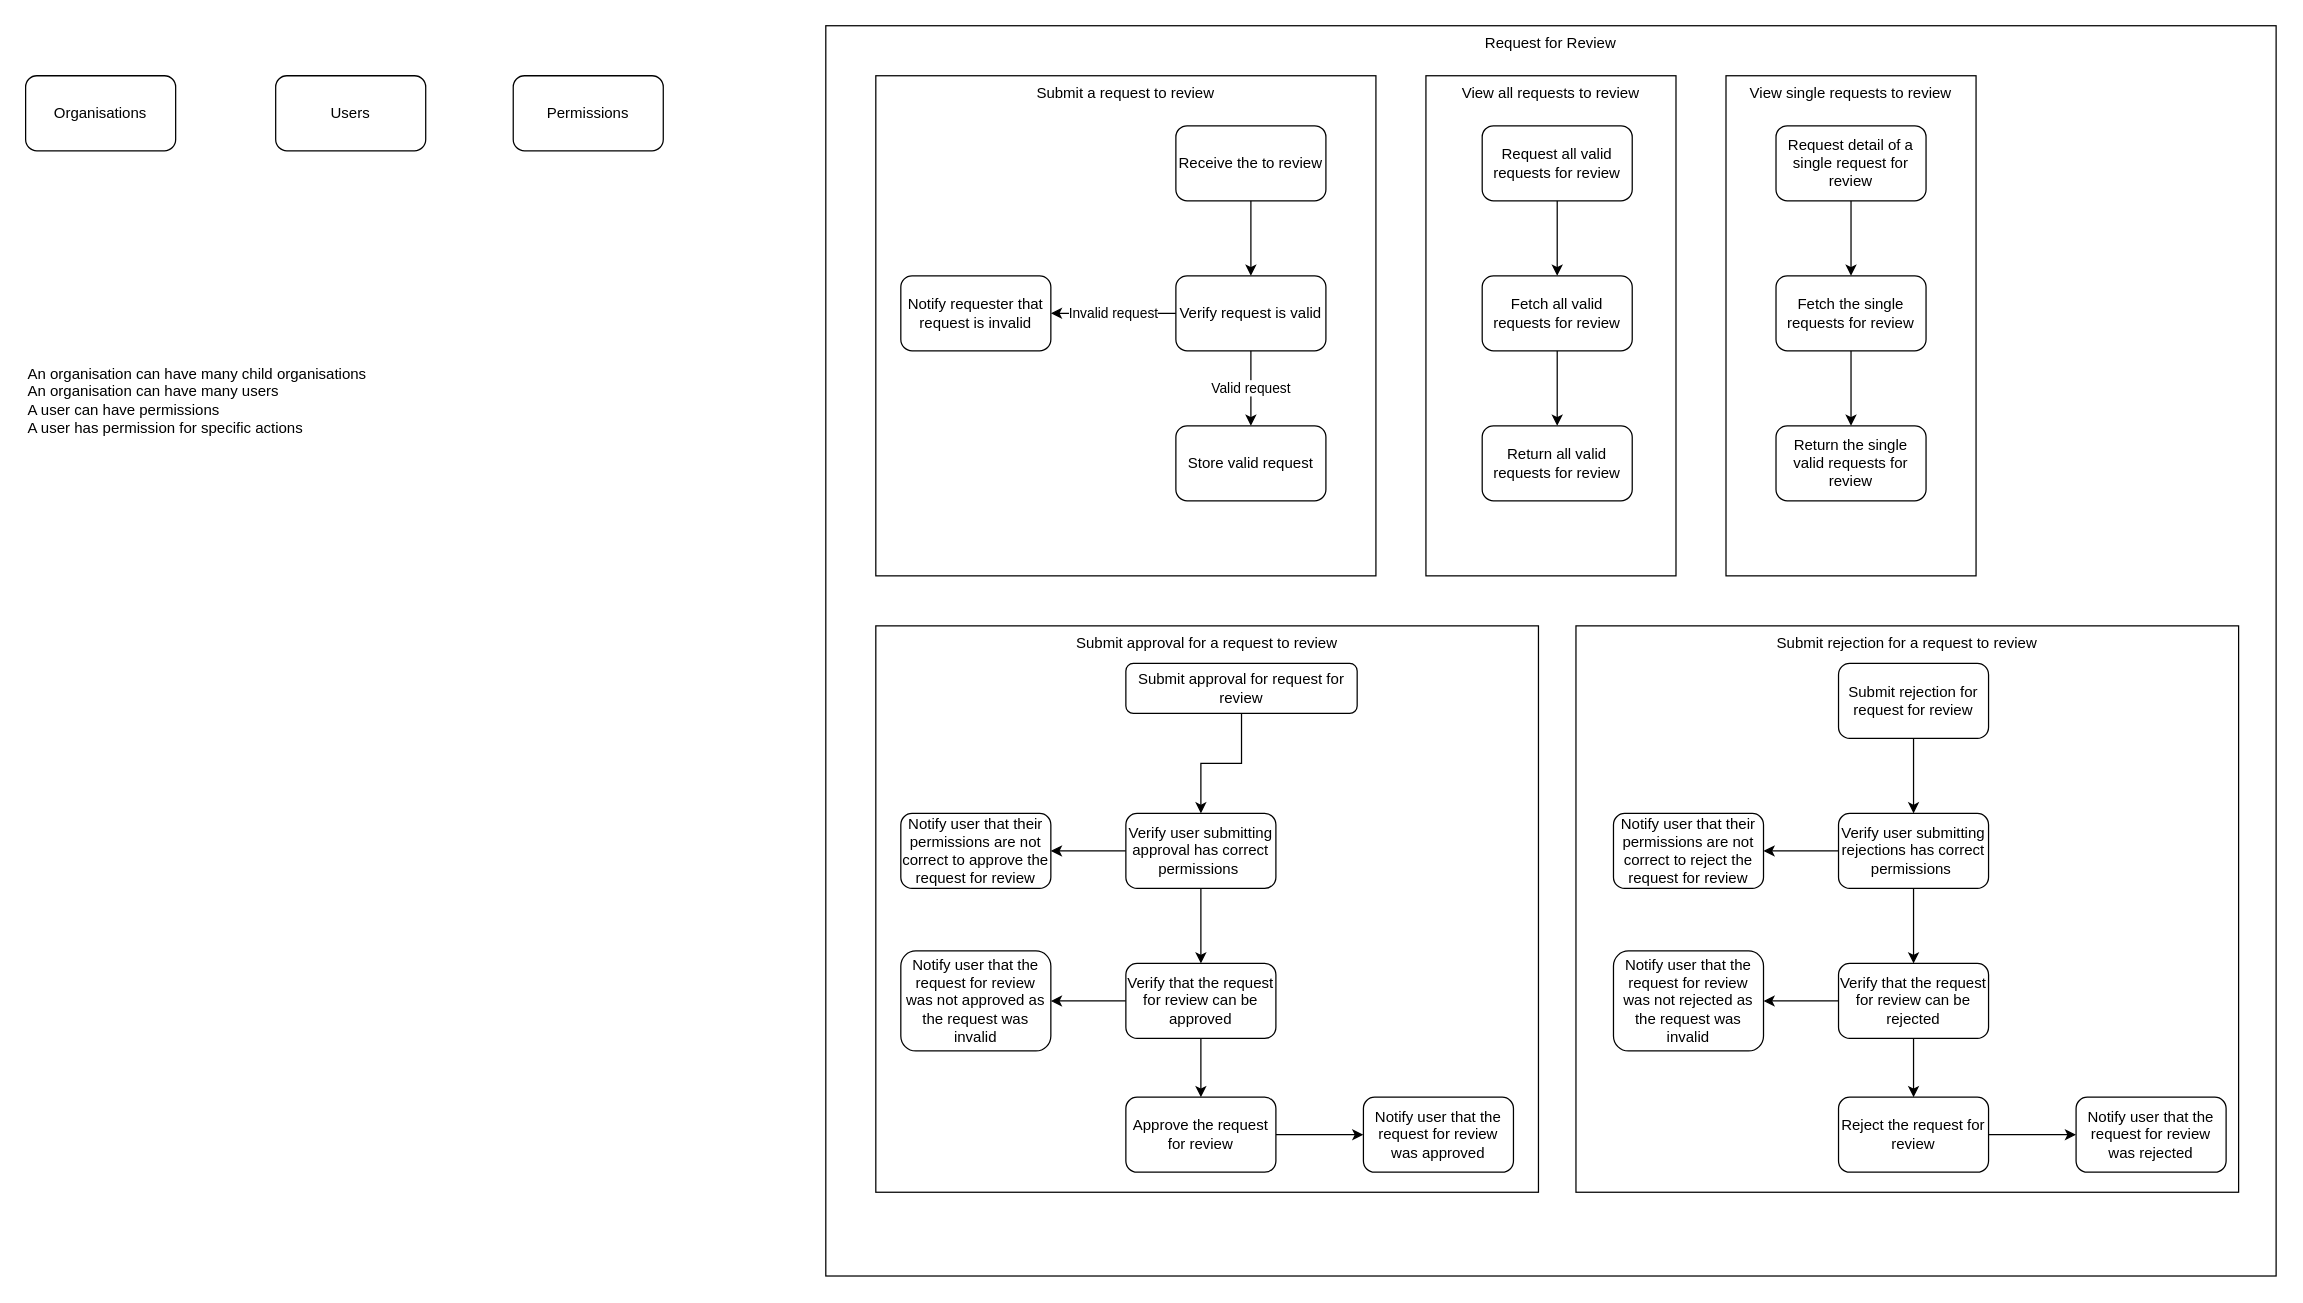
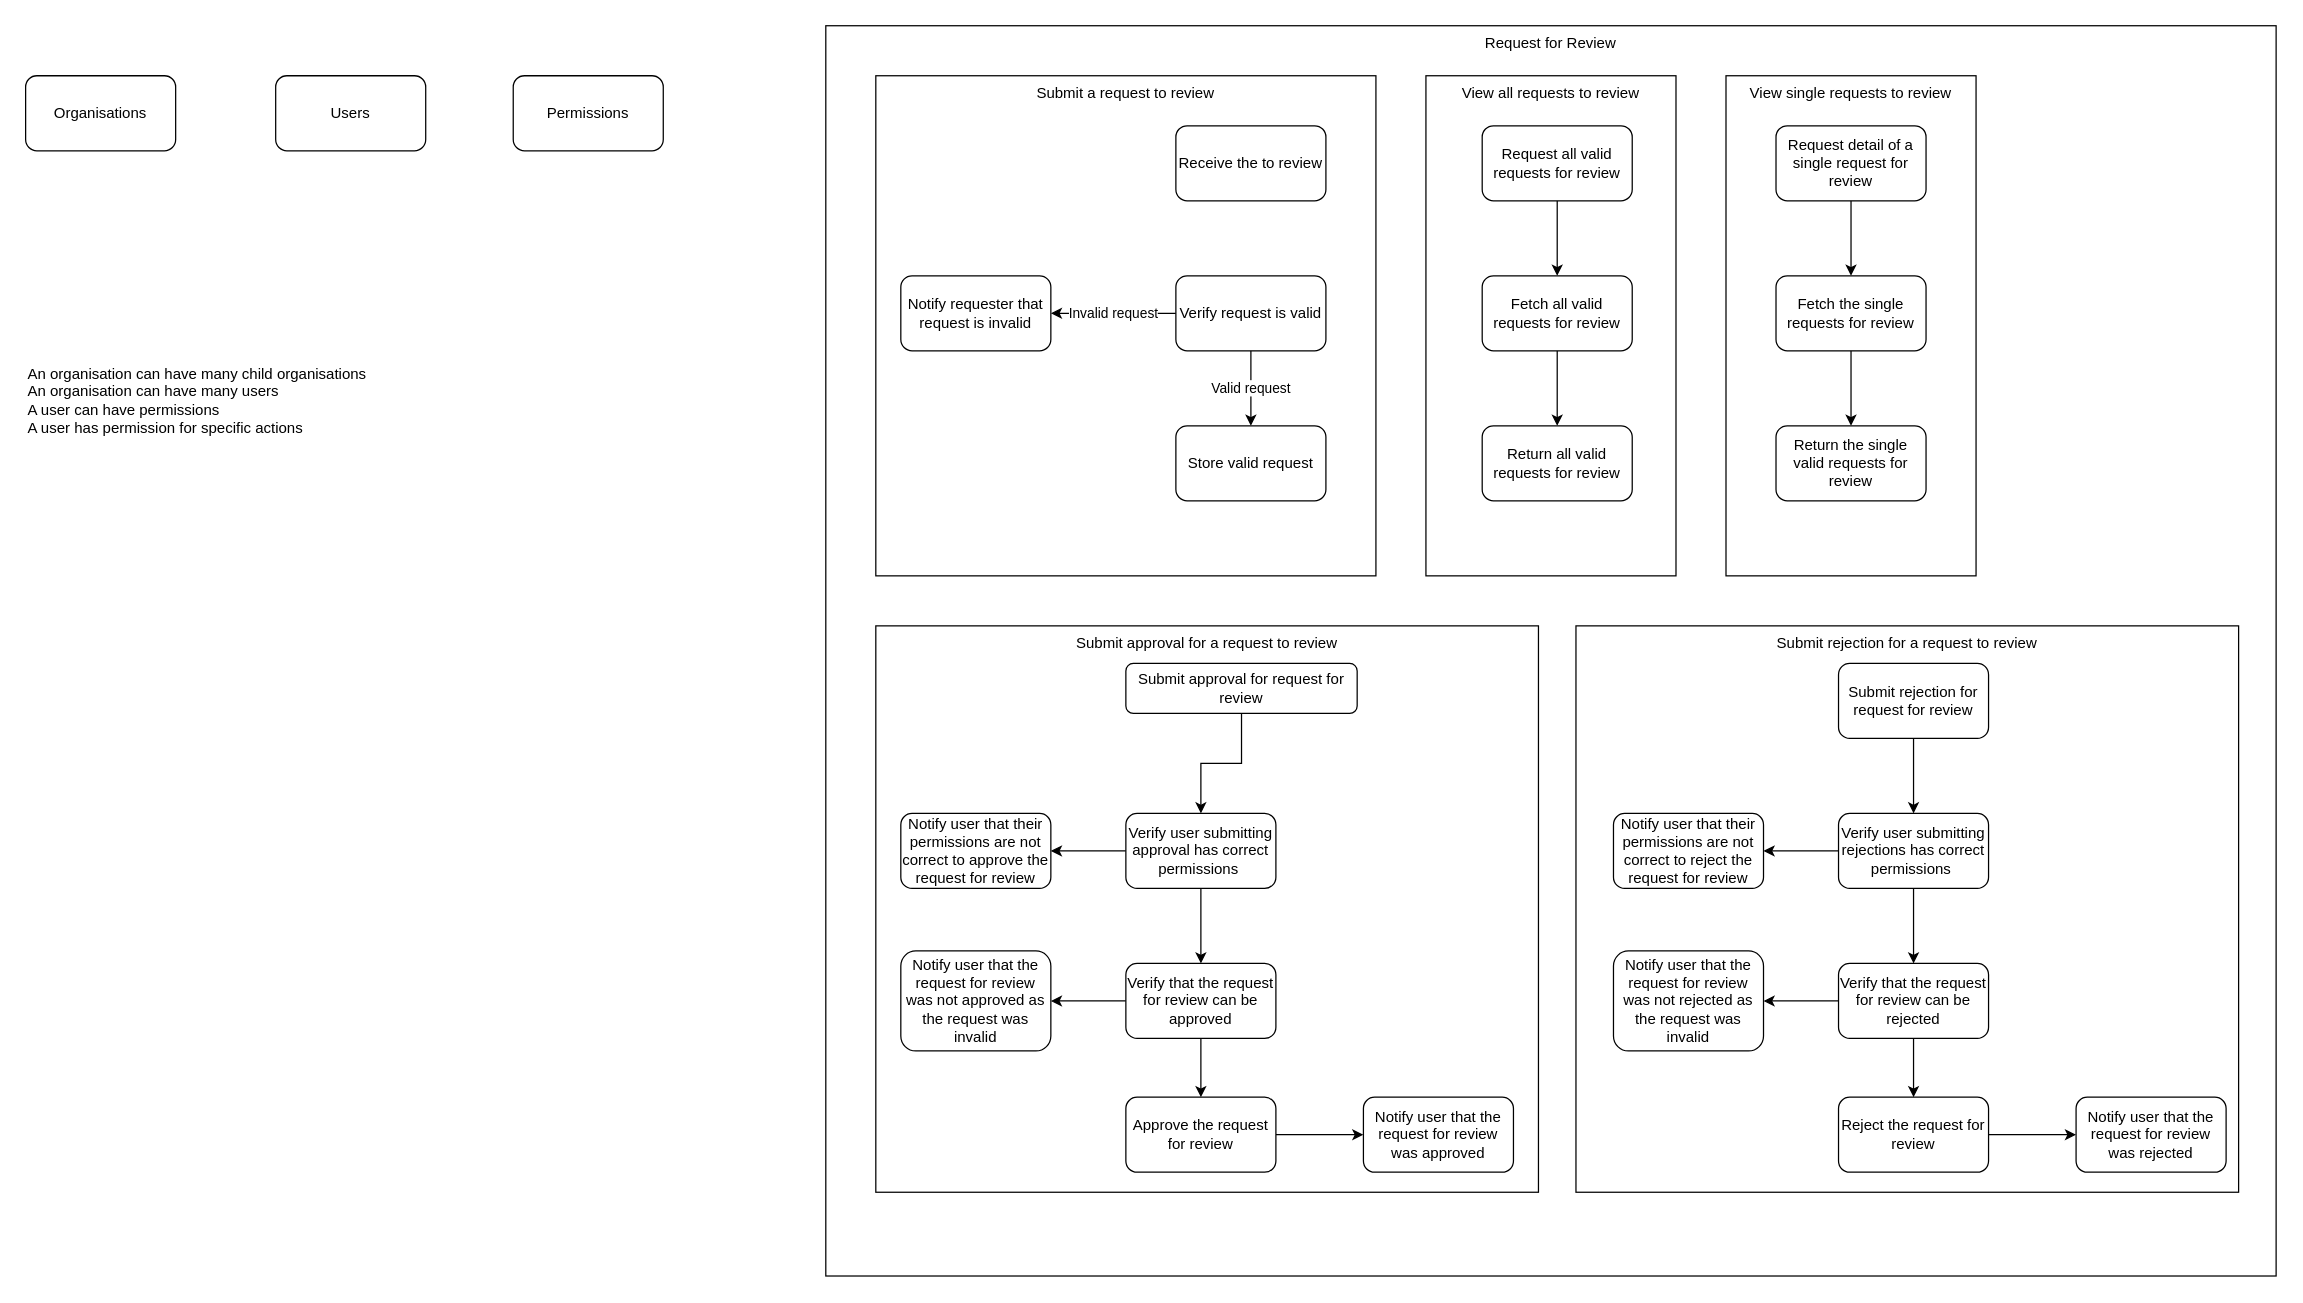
- <mxCell id="6" style="edgeStyle=orthogonalEdgeStyle;rounded=0;orthogonalLoop=1;jettySize=auto;html=1;exitX=0.5;exitY=1;exitDx=0;exitDy=0;entryX=0.5;entryY=0;entryDx=0;entryDy=0;" parent="1" source="7" target="10" edge="1"><mxGeometry relative="1" as="geometry" /></mxCell>
